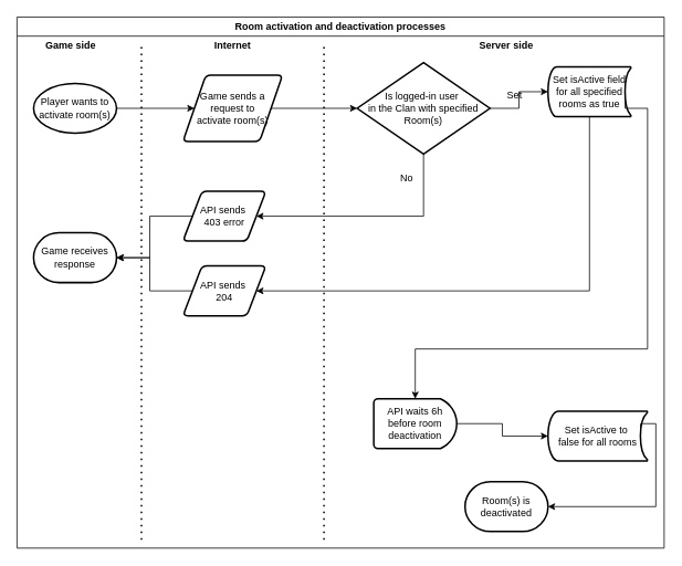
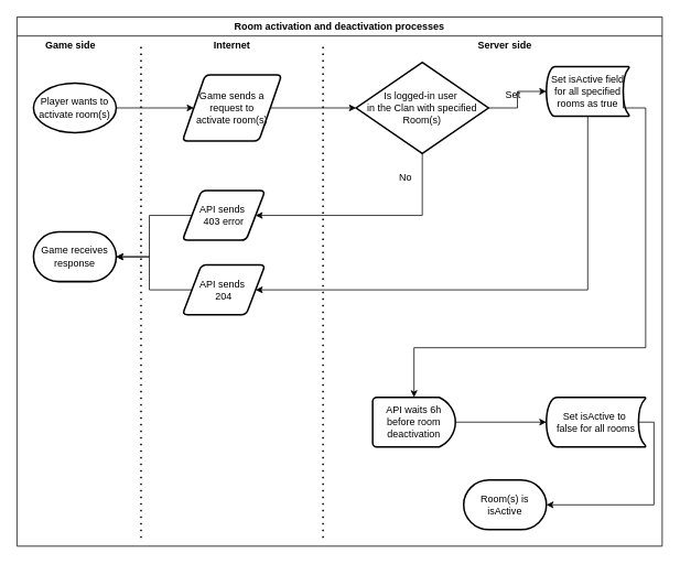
- <mxCell id="20" value="Set isActive to&amp;nbsp;&lt;div&gt;false for all rooms&lt;/div&gt;" style="strokeWidth=2;html=1;shape=mxgraph.flowchart.stored_data;whiteSpace=wrap;" vertex="1" parent="1"><mxGeometry x="660" y="495" width="120" height="60" as="geometry" /></mxCell>
+ <mxCell id="20" value="Set isActive to&amp;nbsp;&lt;div&gt;false for all rooms&lt;/div&gt;" style="strokeWidth=2;html=1;shape=mxgraph.flowchart.stored_data;whiteSpace=wrap;" vertex="1" parent="1"><mxGeometry x="660" y="480" width="120" height="60" as="geometry" /></mxCell>
- <mxCell id="22" value="Room(s) is deactivated" style="strokeWidth=2;html=1;shape=mxgraph.flowchart.terminator;whiteSpace=wrap;" vertex="1" parent="1"><mxGeometry x="560" y="580" width="100" height="60" as="geometry" /></mxCell>
+ <mxCell id="22" value="Room(s) is isActive" style="strokeWidth=2;html=1;shape=mxgraph.flowchart.terminator;whiteSpace=wrap;" vertex="1" parent="1"><mxGeometry x="560" y="580" width="100" height="60" as="geometry" /></mxCell>
